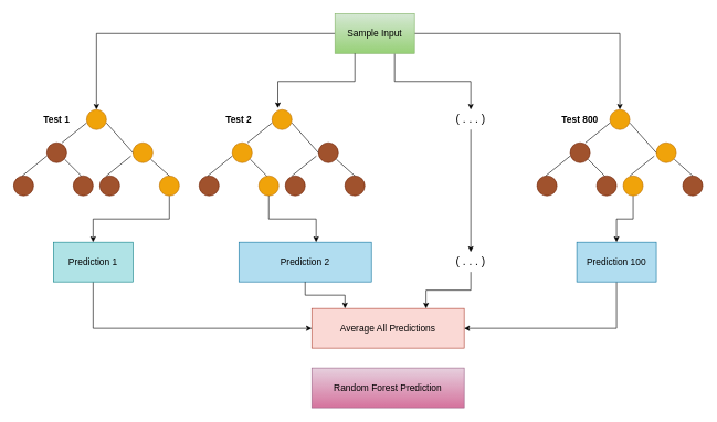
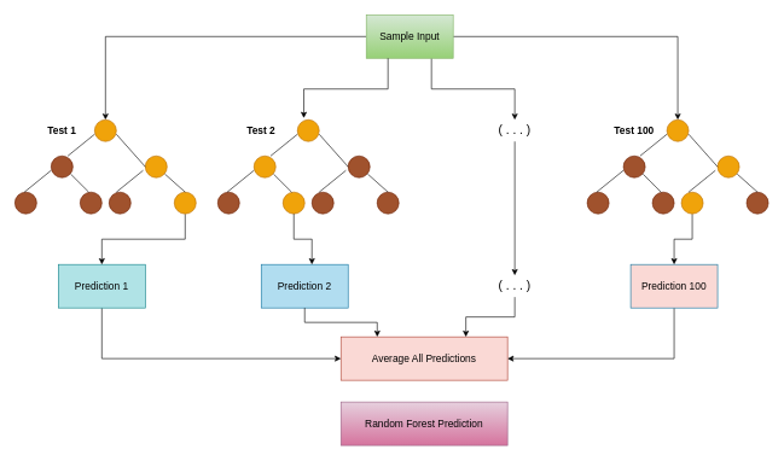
- <mxCell id="64" value="&lt;font style=&quot;font-size: 14px;&quot;&gt;&lt;b&gt;Test 800&lt;/b&gt;&lt;/font&gt;" style="text;html=1;align=center;verticalAlign=middle;whiteSpace=wrap;rounded=0;" vertex="1" parent="1"><mxGeometry x="845" y="165" width="60" height="30" as="geometry" /></mxCell>
+ <mxCell id="64" value="&lt;font style=&quot;font-size: 14px;&quot;&gt;&lt;b&gt;Test 100&lt;/b&gt;&lt;/font&gt;" style="text;html=1;align=center;verticalAlign=middle;whiteSpace=wrap;rounded=0;" vertex="1" parent="1"><mxGeometry x="845" y="165" width="60" height="30" as="geometry" /></mxCell>
- <mxCell id="6" value="&lt;font style=&quot;font-size: 14px;&quot;&gt;Prediction 2&lt;/font&gt;" style="rounded=0;whiteSpace=wrap;html=1;fillColor=#b1ddf0;strokeColor=#10739e;" vertex="1" parent="1"><mxGeometry x="360" y="365" width="200" height="60" as="geometry" /></mxCell>
+ <mxCell id="6" value="&lt;font style=&quot;font-size: 14px;&quot;&gt;Prediction 2&lt;/font&gt;" style="rounded=0;whiteSpace=wrap;html=1;fillColor=#b1ddf0;strokeColor=#10739e;" vertex="1" parent="1"><mxGeometry x="360" y="365" width="120" height="60" as="geometry" /></mxCell>
- <mxCell id="8" value="&lt;font style=&quot;font-size: 14px;&quot;&gt;Prediction 100&lt;/font&gt;" style="rounded=0;whiteSpace=wrap;html=1;fillColor=#b1ddf0;strokeColor=#10739e;" vertex="1" parent="1"><mxGeometry x="870" y="365" width="120" height="60" as="geometry" /></mxCell>
+ <mxCell id="8" value="&lt;font style=&quot;font-size: 14px;&quot;&gt;Prediction 100&lt;/font&gt;" style="rounded=0;whiteSpace=wrap;html=1;fillColor=#fad9d5;strokeColor=#10739e;" vertex="1" parent="1"><mxGeometry x="870" y="365" width="120" height="60" as="geometry" /></mxCell>
